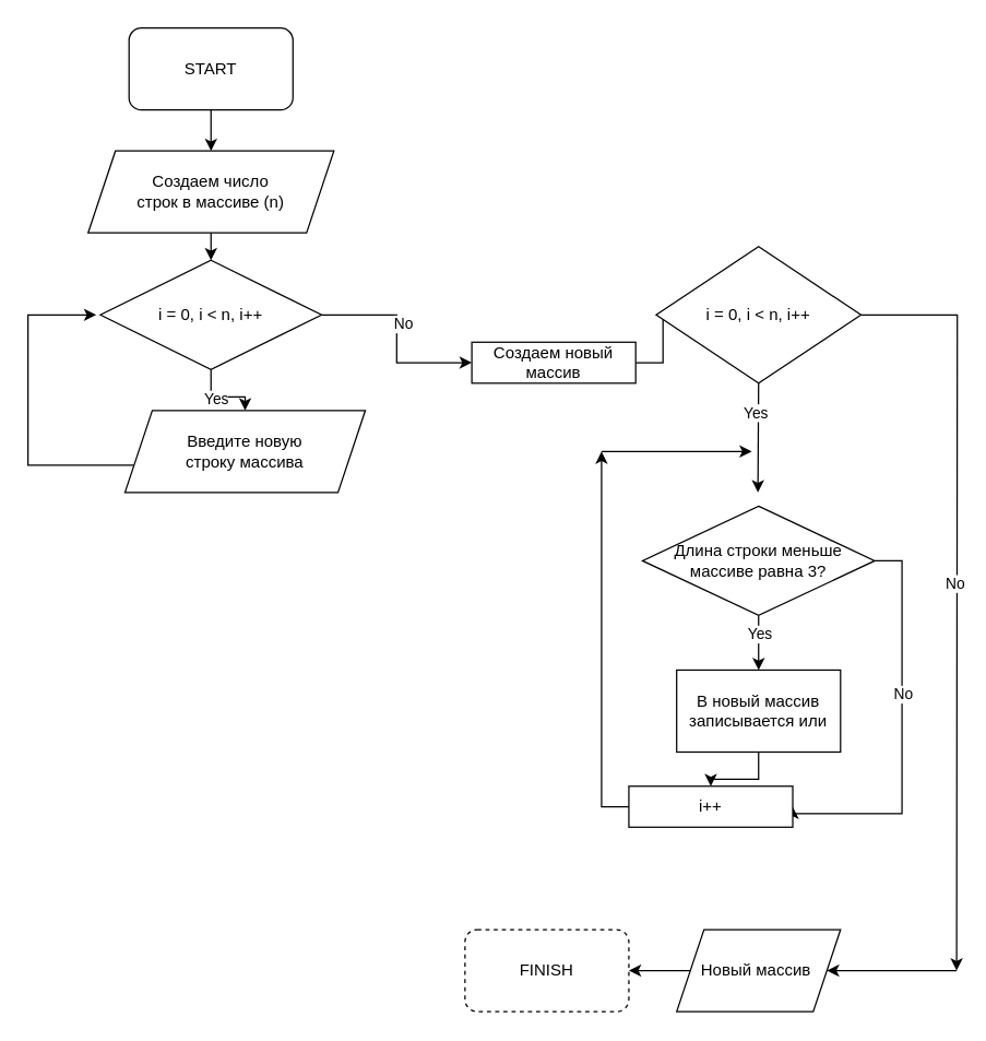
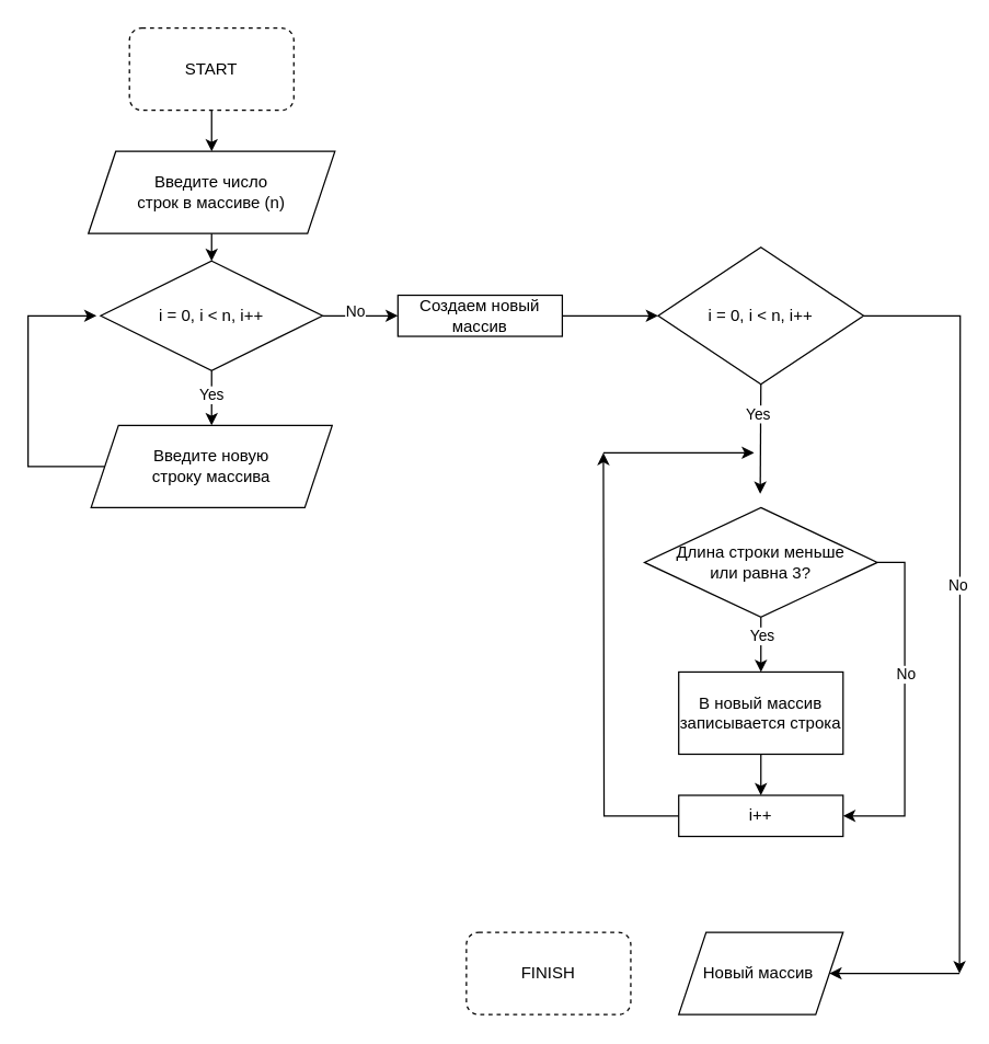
- <mxCell id="3" value="START" style="rounded=1;whiteSpace=wrap;html=1;" vertex="1" parent="1"><mxGeometry x="94" y="20" width="120" height="60" as="geometry" /></mxCell>
+ <mxCell id="3" value="START" style="rounded=1;whiteSpace=wrap;html=1;dashed=1;" vertex="1" parent="1"><mxGeometry x="94" y="20" width="120" height="60" as="geometry" /></mxCell>
- <mxCell id="12" value="Создаем число&lt;br style=&quot;border-color: var(--border-color);&quot;&gt;строк в массиве (n)" style="shape=parallelogram;perimeter=parallelogramPerimeter;whiteSpace=wrap;html=1;fixedSize=1;" vertex="1" parent="1"><mxGeometry x="64" y="110" width="180" height="60" as="geometry" /></mxCell>
+ <mxCell id="12" value="Введите число&lt;br style=&quot;border-color: var(--border-color);&quot;&gt;строк в массиве (n)" style="shape=parallelogram;perimeter=parallelogramPerimeter;whiteSpace=wrap;html=1;fixedSize=1;" vertex="1" parent="1"><mxGeometry x="64" y="110" width="180" height="60" as="geometry" /></mxCell>
- <mxCell id="26" value="Создаем новый массив" style="whiteSpace=wrap;html=1;" vertex="1" parent="1"><mxGeometry x="345" y="250" width="120" height="30" as="geometry" /></mxCell>
+ <mxCell id="26" value="Создаем новый массив" style="whiteSpace=wrap;html=1;" vertex="1" parent="1"><mxGeometry x="290" y="215" width="120" height="30" as="geometry" /></mxCell>
- <mxCell id="11" value="Введите новую &lt;br&gt;строку массива" style="shape=parallelogram;perimeter=parallelogramPerimeter;whiteSpace=wrap;html=1;fixedSize=1;" vertex="1" parent="1"><mxGeometry x="91" y="300" width="176" height="60" as="geometry" /></mxCell>
+ <mxCell id="11" value="Введите новую &lt;br&gt;строку массива" style="shape=parallelogram;perimeter=parallelogramPerimeter;whiteSpace=wrap;html=1;fixedSize=1;" vertex="1" parent="1"><mxGeometry x="66" y="310" width="176" height="60" as="geometry" /></mxCell>
- <mxCell id="17" value="Длина строки меньше &lt;br&gt;массиве равна 3?" style="rhombus;whiteSpace=wrap;html=1;" vertex="1" parent="1"><mxGeometry x="470" y="370" width="170" height="80" as="geometry" /></mxCell>
+ <mxCell id="17" value="Длина строки меньше &lt;br&gt;или равна 3?" style="rhombus;whiteSpace=wrap;html=1;" vertex="1" parent="1"><mxGeometry x="470" y="370" width="170" height="80" as="geometry" /></mxCell>
- <mxCell id="19" value="В новый массив записывается или" style="whiteSpace=wrap;html=1;" vertex="1" parent="1"><mxGeometry x="495" y="490" width="120" height="60" as="geometry" /></mxCell>
+ <mxCell id="19" value="В новый массив записывается строка" style="whiteSpace=wrap;html=1;" vertex="1" parent="1"><mxGeometry x="495" y="490" width="120" height="60" as="geometry" /></mxCell>
- <mxCell id="21" value="i++" style="whiteSpace=wrap;html=1;" vertex="1" parent="1"><mxGeometry x="460" y="575" width="120" height="30" as="geometry" /></mxCell>
+ <mxCell id="21" value="i++" style="whiteSpace=wrap;html=1;" vertex="1" parent="1"><mxGeometry x="495" y="580" width="120" height="30" as="geometry" /></mxCell>
- <mxCell id="30" value="" style="edgeStyle=orthogonalEdgeStyle;rounded=0;orthogonalLoop=1;jettySize=auto;html=1;" edge="1" parent="1" source="31" target="33"><mxGeometry relative="1" as="geometry" /></mxCell>
